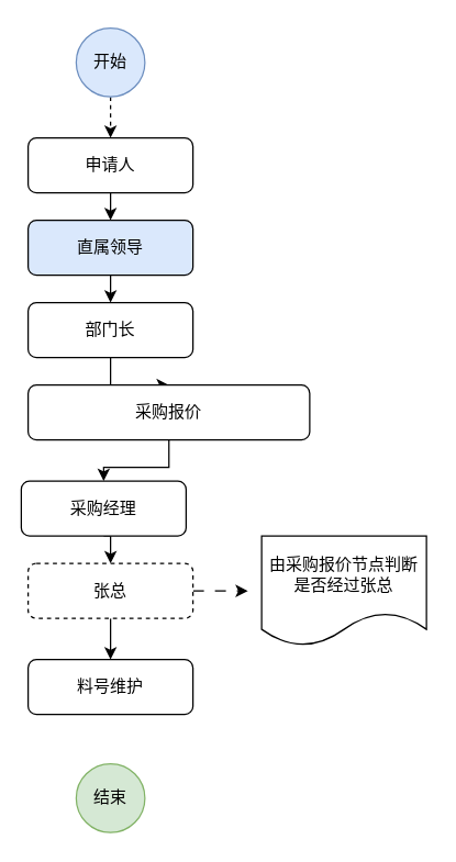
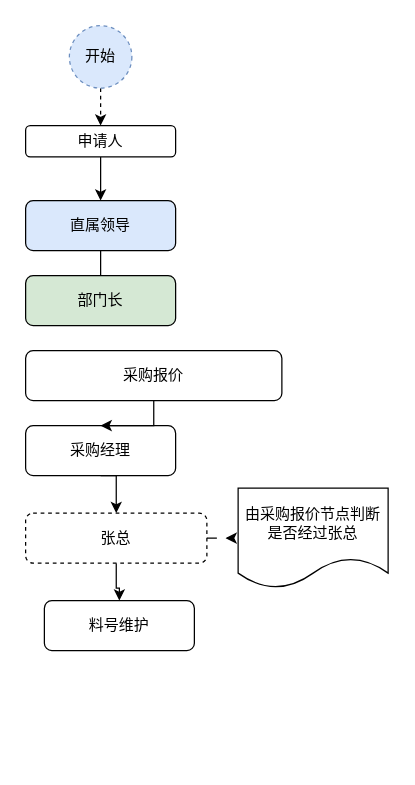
- <mxCell id="5" value="开始" style="ellipse;whiteSpace=wrap;html=1;aspect=fixed;fillColor=#dae8fc;strokeColor=#6c8ebf;" vertex="1" parent="1"><mxGeometry x="55" y="20" width="50" height="50" as="geometry" /></mxCell>
+ <mxCell id="5" value="开始" style="ellipse;whiteSpace=wrap;html=1;aspect=fixed;fillColor=#dae8fc;strokeColor=#6c8ebf;dashed=1;" vertex="1" parent="1"><mxGeometry x="55" y="20" width="50" height="50" as="geometry" /></mxCell>
- <mxCell id="3" value="申请人" style="rounded=1;whiteSpace=wrap;html=1;fontSize=12;glass=0;strokeWidth=1;shadow=0;" vertex="1" parent="1"><mxGeometry x="20" y="100" width="120" height="40" as="geometry" /></mxCell>
+ <mxCell id="3" value="申请人" style="rounded=1;whiteSpace=wrap;html=1;fontSize=12;glass=0;strokeWidth=1;shadow=0;" vertex="1" parent="1"><mxGeometry x="20" y="100" width="120" height="25" as="geometry" /></mxCell>
- <mxCell id="7" style="edgeStyle=orthogonalEdgeStyle;rounded=0;orthogonalLoop=1;jettySize=auto;html=1;exitX=0.5;exitY=1;exitDx=0;exitDy=0;entryX=0.5;entryY=0;entryDx=0;entryDy=0;" edge="1" parent="1" source="8" target="15"><mxGeometry relative="1" as="geometry" /></mxCell>
+ <mxCell id="7" style="edgeStyle=orthogonalEdgeStyle;rounded=0;orthogonalLoop=1;jettySize=auto;html=1;exitX=0.5;exitY=1;exitDx=0;exitDy=0;entryX=0.5;entryY=0;entryDx=0;entryDy=0;endArrow=none;" edge="1" parent="1" source="8" target="15"><mxGeometry relative="1" as="geometry" /></mxCell>
- <mxCell id="15" value="部门长" style="rounded=1;whiteSpace=wrap;html=1;fontSize=12;glass=0;strokeWidth=1;shadow=0;" vertex="1" parent="1"><mxGeometry x="20" y="220" width="120" height="40" as="geometry" /></mxCell>
+ <mxCell id="15" value="部门长" style="rounded=1;whiteSpace=wrap;html=1;fontSize=12;glass=0;strokeWidth=1;shadow=0;fillColor=#d5e8d4;" vertex="1" parent="1"><mxGeometry x="20" y="220" width="120" height="40" as="geometry" /></mxCell>
- <mxCell id="14" style="edgeStyle=orthogonalEdgeStyle;rounded=0;orthogonalLoop=1;jettySize=auto;html=1;exitX=0.5;exitY=1;exitDx=0;exitDy=0;entryX=0.5;entryY=0;entryDx=0;entryDy=0;" edge="1" parent="1" source="15" target="17"><mxGeometry relative="1" as="geometry" /></mxCell>
- <mxCell id="10" value="&lt;p class=&quot;MsoNormal&quot;&gt;采购经理&lt;/p&gt;" style="rounded=1;whiteSpace=wrap;html=1;fontSize=12;glass=0;strokeWidth=1;shadow=0;" vertex="1" parent="1"><mxGeometry x="15" y="350" width="120" height="40" as="geometry" /></mxCell>
+ <mxCell id="10" value="&lt;p class=&quot;MsoNormal&quot;&gt;采购经理&lt;/p&gt;" style="rounded=1;whiteSpace=wrap;html=1;fontSize=12;glass=0;strokeWidth=1;shadow=0;" vertex="1" parent="1"><mxGeometry x="20" y="340" width="120" height="40" as="geometry" /></mxCell>
- <mxCell id="13" value="张总" style="rounded=1;whiteSpace=wrap;html=1;fontSize=12;glass=0;strokeWidth=1;shadow=0;dashed=1;" vertex="1" parent="1"><mxGeometry x="20" y="410" width="120" height="40" as="geometry" /></mxCell>
+ <mxCell id="13" value="张总" style="rounded=1;whiteSpace=wrap;html=1;fontSize=12;glass=0;strokeWidth=1;shadow=0;dashed=1;" vertex="1" parent="1"><mxGeometry x="20" y="410" width="145" height="40" as="geometry" /></mxCell>
- <mxCell id="19" value="&lt;p class=&quot;MsoNormal&quot;&gt;料号维护&lt;/p&gt;" style="rounded=1;whiteSpace=wrap;html=1;fontSize=12;glass=0;strokeWidth=1;shadow=0;" vertex="1" parent="1"><mxGeometry x="20" y="480" width="120" height="40" as="geometry" /></mxCell>
+ <mxCell id="19" value="&lt;p class=&quot;MsoNormal&quot;&gt;料号维护&lt;/p&gt;" style="rounded=1;whiteSpace=wrap;html=1;fontSize=12;glass=0;strokeWidth=1;shadow=0;" vertex="1" parent="1"><mxGeometry x="35" y="480" width="120" height="40" as="geometry" /></mxCell>
- <mxCell id="6" value="结束" style="ellipse;whiteSpace=wrap;html=1;aspect=fixed;fillColor=#d5e8d4;strokeColor=#82b366;" vertex="1" parent="1"><mxGeometry x="55" y="556" width="50" height="50" as="geometry" /></mxCell>
